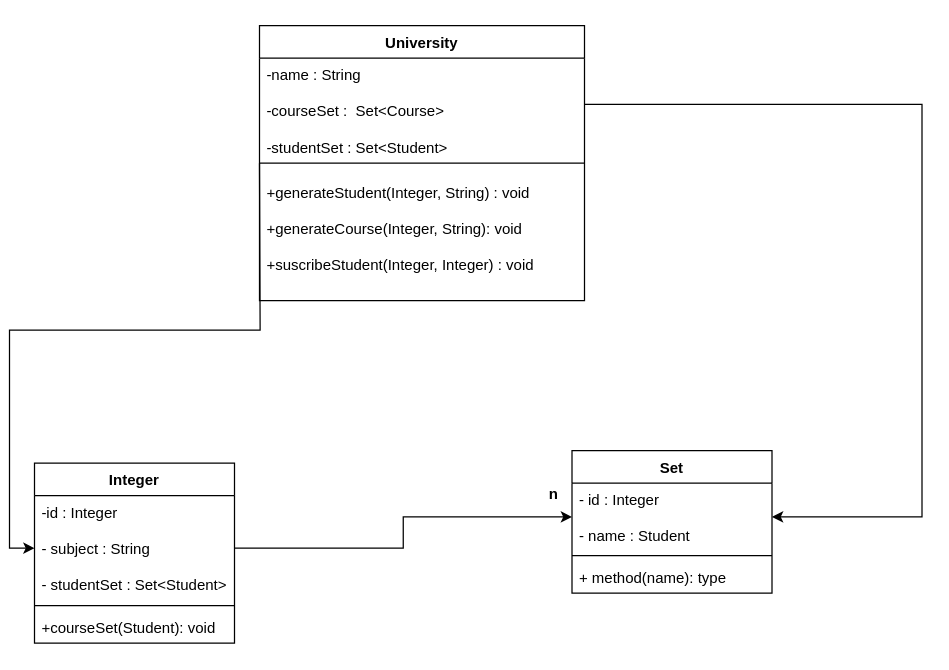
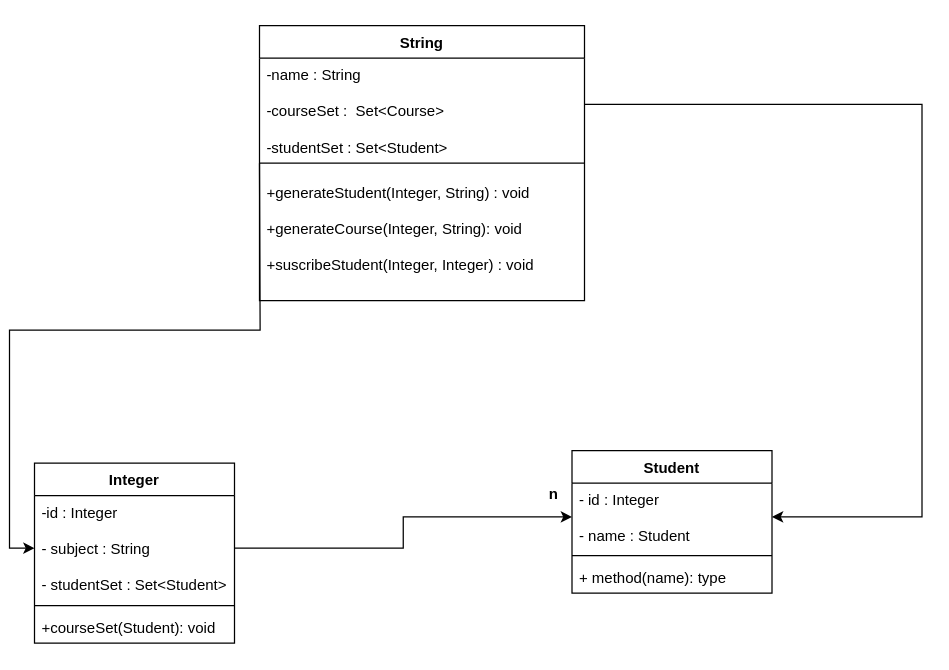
- <mxCell id="7" value="University" style="swimlane;fontStyle=1;align=center;verticalAlign=top;childLayout=stackLayout;horizontal=1;startSize=26;horizontalStack=0;resizeParent=1;resizeParentMax=0;resizeLast=0;collapsible=1;marginBottom=0;whiteSpace=wrap;html=1;" vertex="1" parent="1"><mxGeometry x="200" y="20" width="260" height="220" as="geometry" /></mxCell>
+ <mxCell id="7" value="String" style="swimlane;fontStyle=1;align=center;verticalAlign=top;childLayout=stackLayout;horizontal=1;startSize=26;horizontalStack=0;resizeParent=1;resizeParentMax=0;resizeLast=0;collapsible=1;marginBottom=0;whiteSpace=wrap;html=1;" vertex="1" parent="1"><mxGeometry x="200" y="20" width="260" height="220" as="geometry" /></mxCell>
- <mxCell id="2" value="Set" style="swimlane;fontStyle=1;align=center;verticalAlign=top;childLayout=stackLayout;horizontal=1;startSize=26;horizontalStack=0;resizeParent=1;resizeParentMax=0;resizeLast=0;collapsible=1;marginBottom=0;whiteSpace=wrap;html=1;" vertex="1" parent="1"><mxGeometry x="450" y="360" width="160" height="114" as="geometry" /></mxCell>
+ <mxCell id="2" value="Student" style="swimlane;fontStyle=1;align=center;verticalAlign=top;childLayout=stackLayout;horizontal=1;startSize=26;horizontalStack=0;resizeParent=1;resizeParentMax=0;resizeLast=0;collapsible=1;marginBottom=0;whiteSpace=wrap;html=1;" vertex="1" parent="1"><mxGeometry x="450" y="360" width="160" height="114" as="geometry" /></mxCell>
